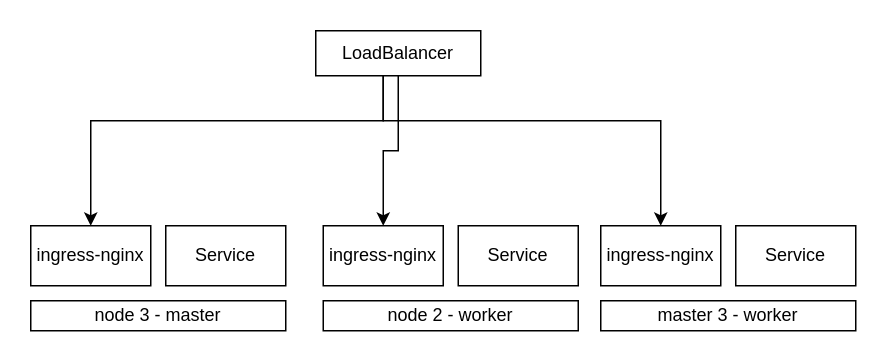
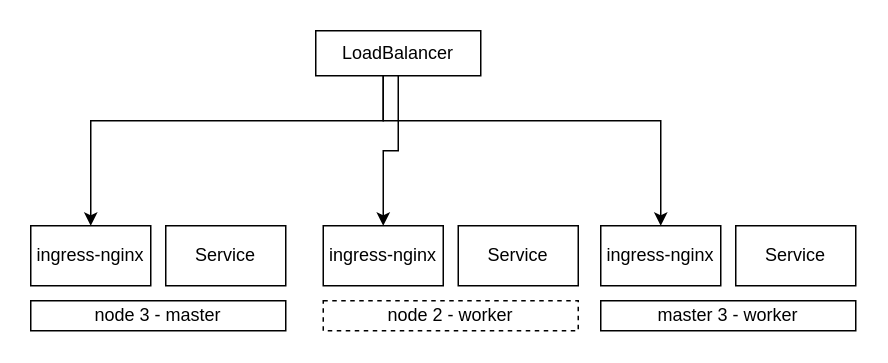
- <mxCell id="9" value="node 2 - worker" style="rounded=0;whiteSpace=wrap;html=1;" vertex="1" parent="1"><mxGeometry x="215" y="200" width="170" height="20" as="geometry" /></mxCell>
+ <mxCell id="9" value="node 2 - worker" style="rounded=0;whiteSpace=wrap;html=1;dashed=1;" vertex="1" parent="1"><mxGeometry x="215" y="200" width="170" height="20" as="geometry" /></mxCell>
